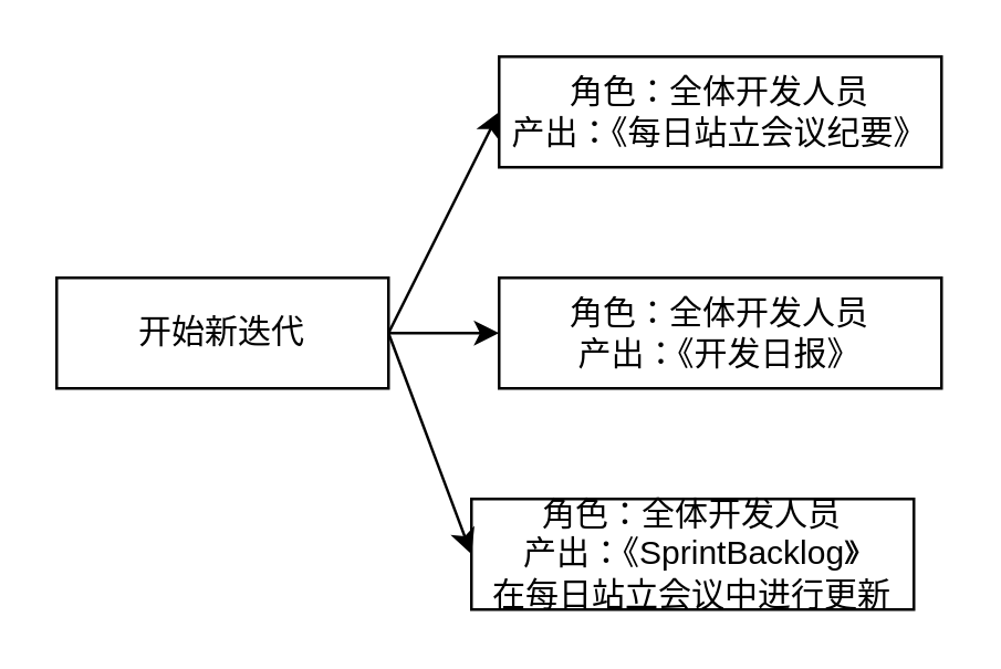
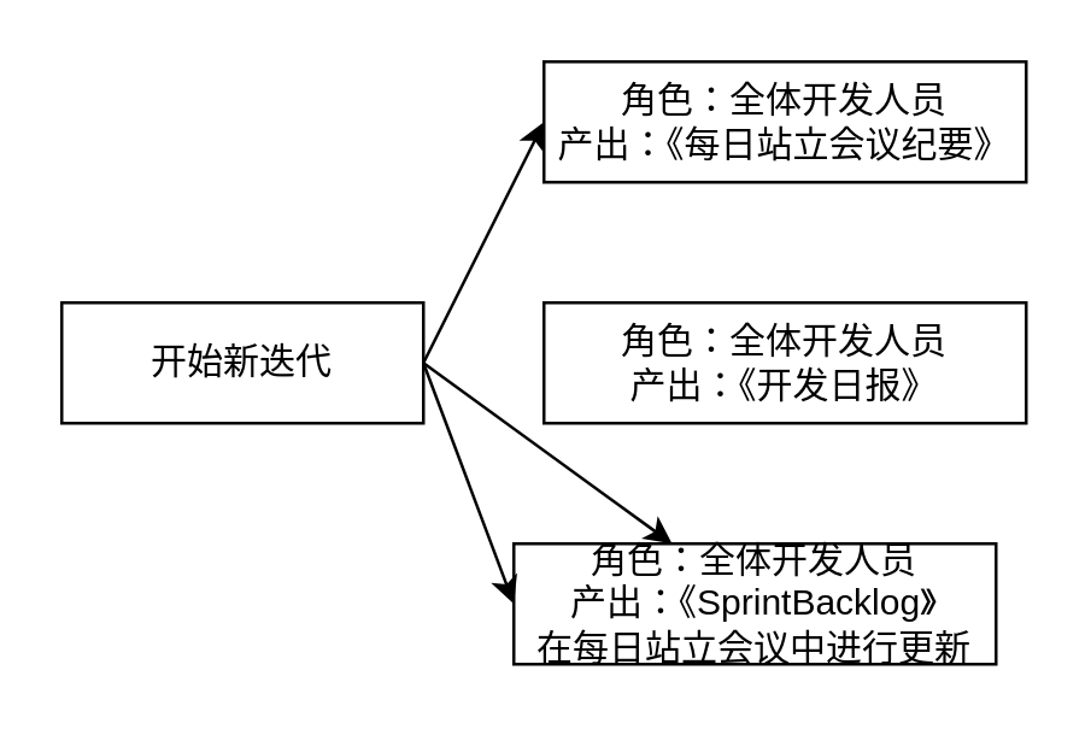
- <mxCell id="6" value="" style="endArrow=classic;html=1;rounded=0;exitX=1;exitY=0.5;exitDx=0;exitDy=0;entryX=0;entryY=0.5;entryDx=0;entryDy=0;" parent="1" source="2" target="4" edge="1"><mxGeometry width="50" height="50" relative="1" as="geometry"><mxPoint x="170" y="150" as="sourcePoint" /><mxPoint x="220" y="100" as="targetPoint" /></mxGeometry></mxCell>
+ <mxCell id="6" value="" style="endArrow=classic;html=1;rounded=0;exitX=1;exitY=0.5;exitDx=0;exitDy=0;" parent="1" source="2" target="7" edge="1"><mxGeometry width="50" height="50" relative="1" as="geometry"><mxPoint x="170" y="150" as="sourcePoint" /><mxPoint x="220" y="100" as="targetPoint" /></mxGeometry></mxCell>
